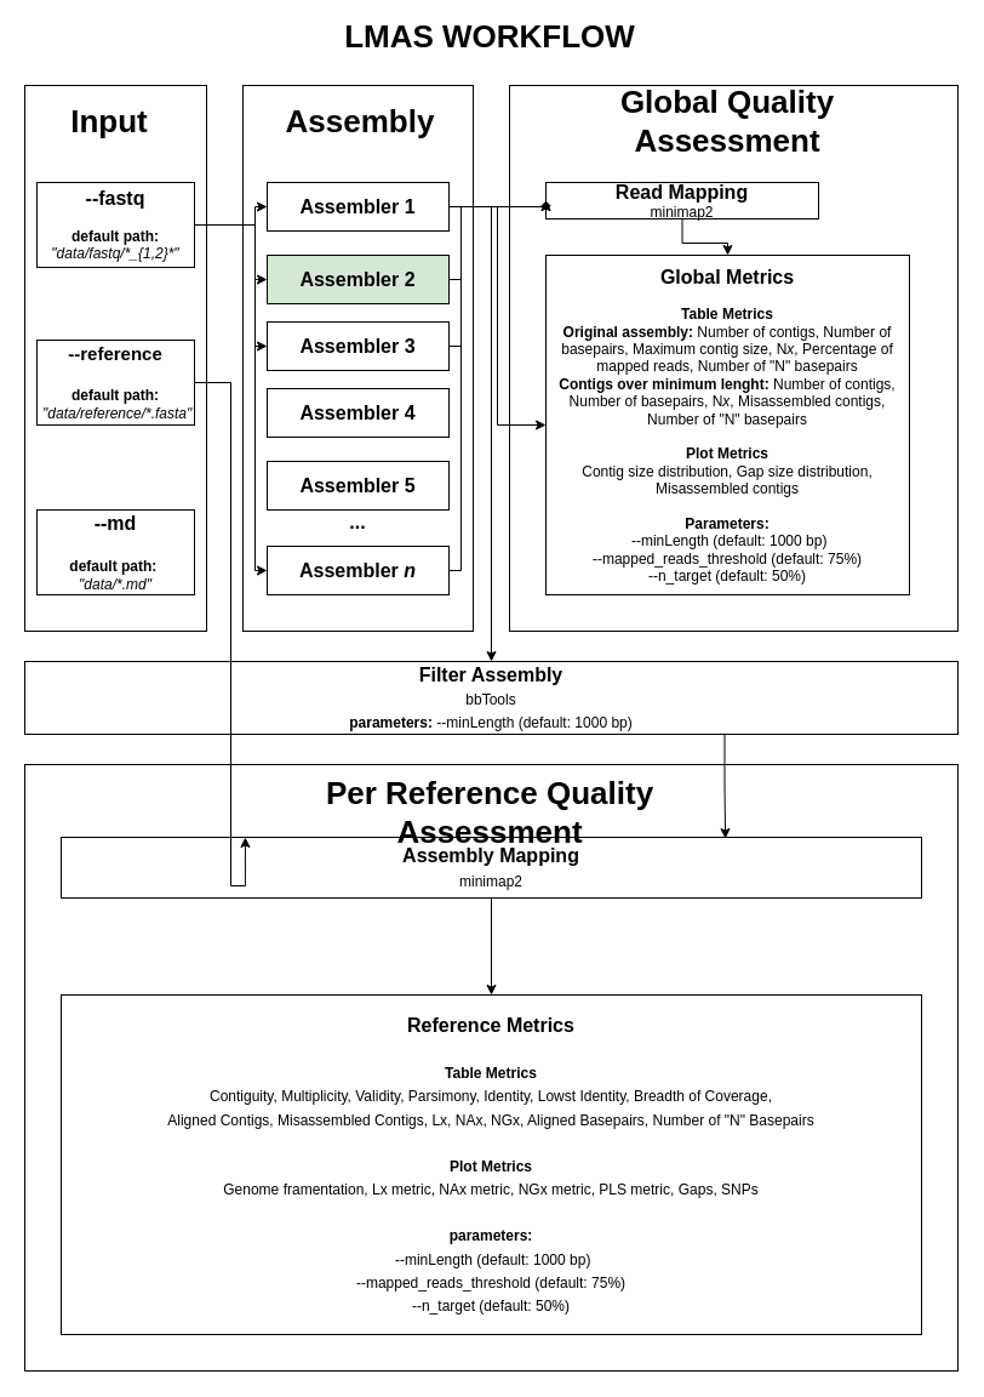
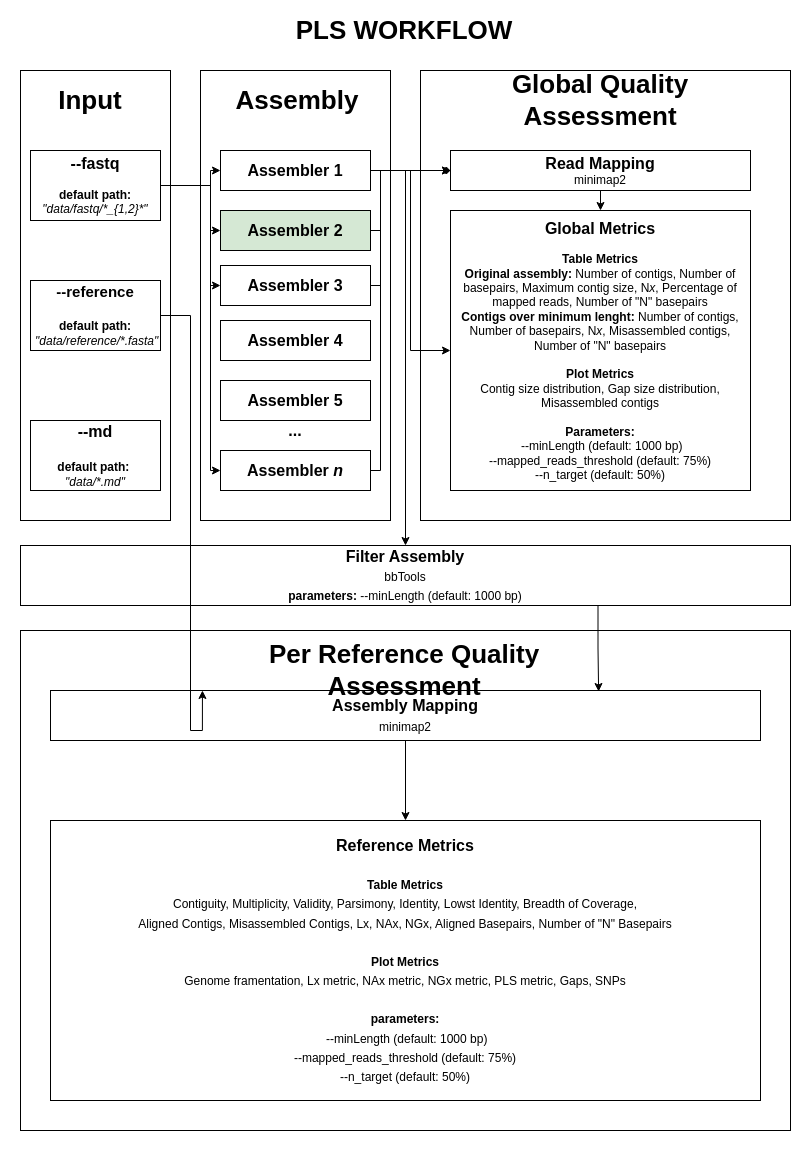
- <mxCell id="3" value="LMAS WORKFLOW" style="text;html=1;strokeColor=none;fillColor=none;align=center;verticalAlign=middle;whiteSpace=wrap;rounded=0;fontSize=26;fontStyle=1" vertex="1" parent="1"><mxGeometry x="264" y="20" width="280" height="20" as="geometry" /></mxCell>
+ <mxCell id="3" value="PLS WORKFLOW" style="text;html=1;strokeColor=none;fillColor=none;align=center;verticalAlign=middle;whiteSpace=wrap;rounded=0;fontSize=26;fontStyle=1" vertex="1" parent="1"><mxGeometry x="264" y="20" width="280" height="20" as="geometry" /></mxCell>
- <mxCell id="21" value="&lt;font style=&quot;font-size: 16px&quot;&gt;&lt;b&gt;Read Mapping&lt;br&gt;&lt;/b&gt;&lt;/font&gt;&lt;font style=&quot;font-size: 12px&quot;&gt;minimap2&lt;br&gt;&lt;/font&gt;" style="rounded=0;whiteSpace=wrap;html=1;" vertex="1" parent="1"><mxGeometry x="450" y="150" width="225" height="30" as="geometry" /></mxCell>
+ <mxCell id="21" value="&lt;font style=&quot;font-size: 16px&quot;&gt;&lt;b&gt;Read Mapping&lt;br&gt;&lt;/b&gt;&lt;/font&gt;&lt;font style=&quot;font-size: 12px&quot;&gt;minimap2&lt;br&gt;&lt;/font&gt;" style="rounded=0;whiteSpace=wrap;html=1;" vertex="1" parent="1"><mxGeometry x="450" y="150" width="300" height="40" as="geometry" /></mxCell>
